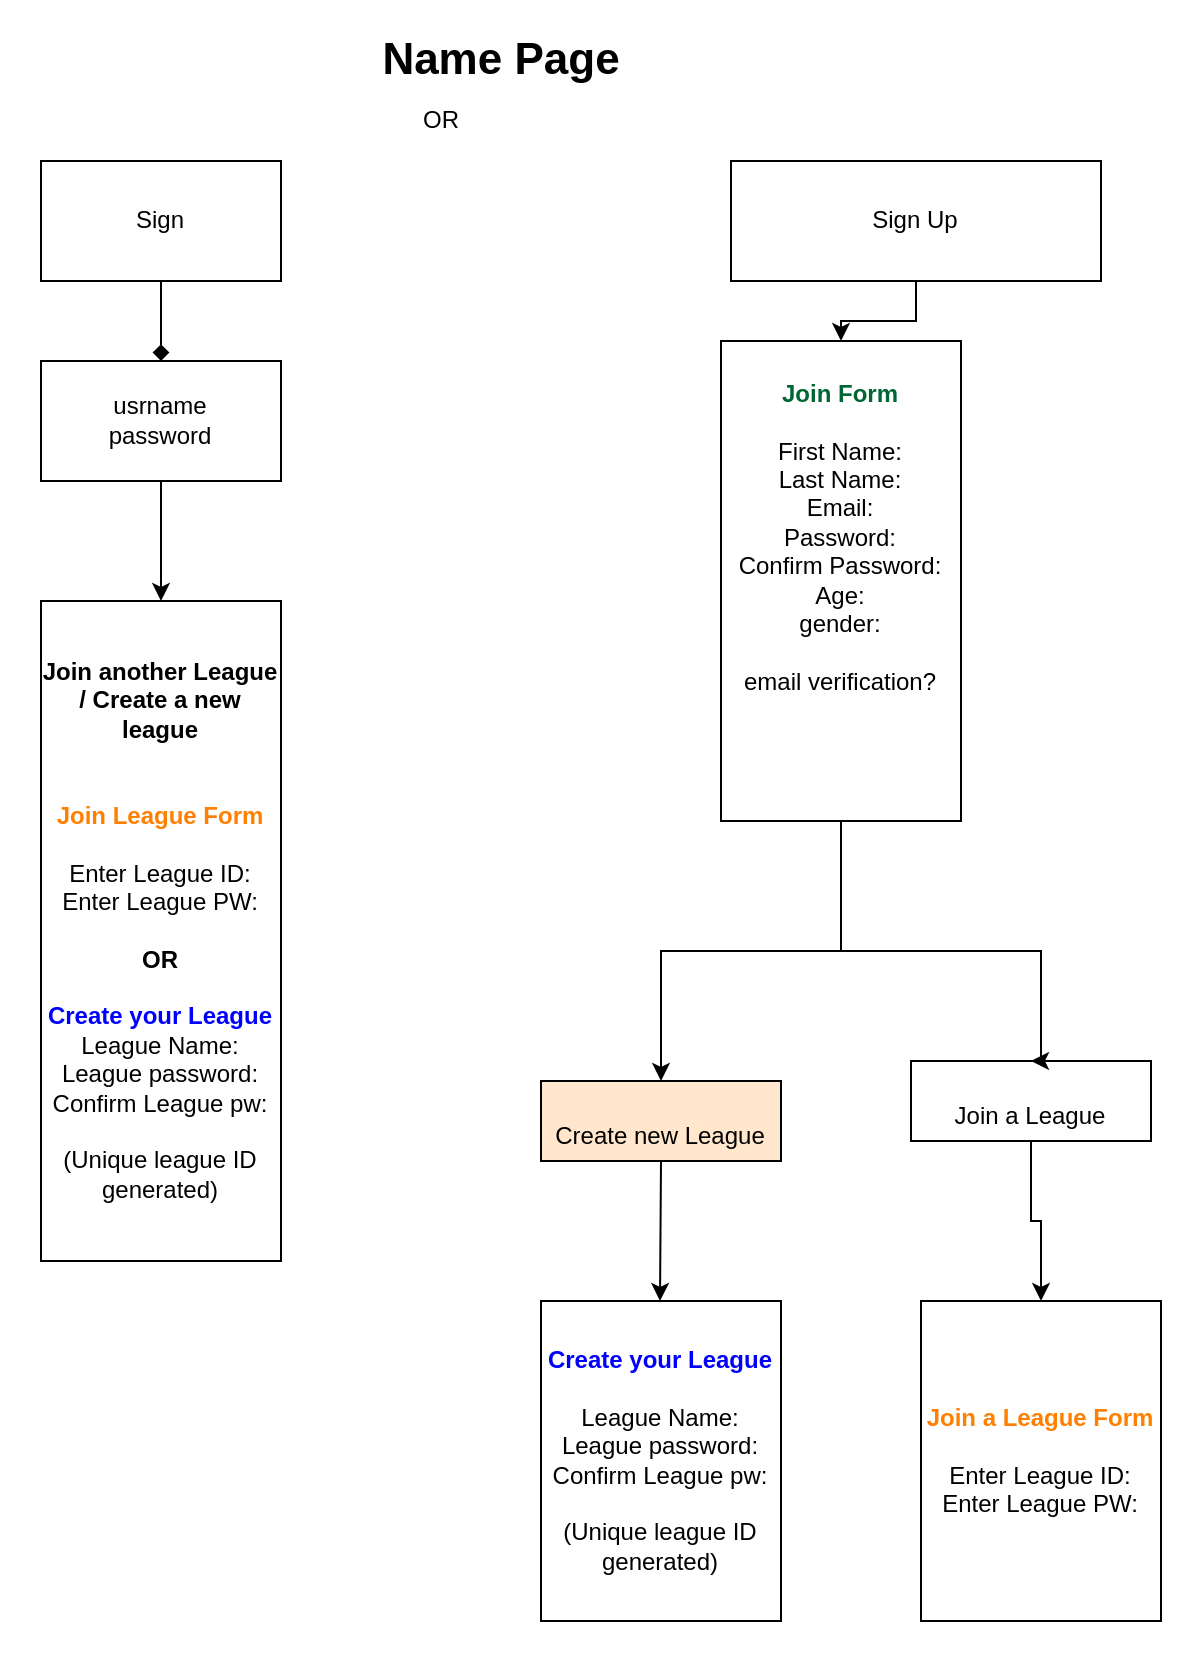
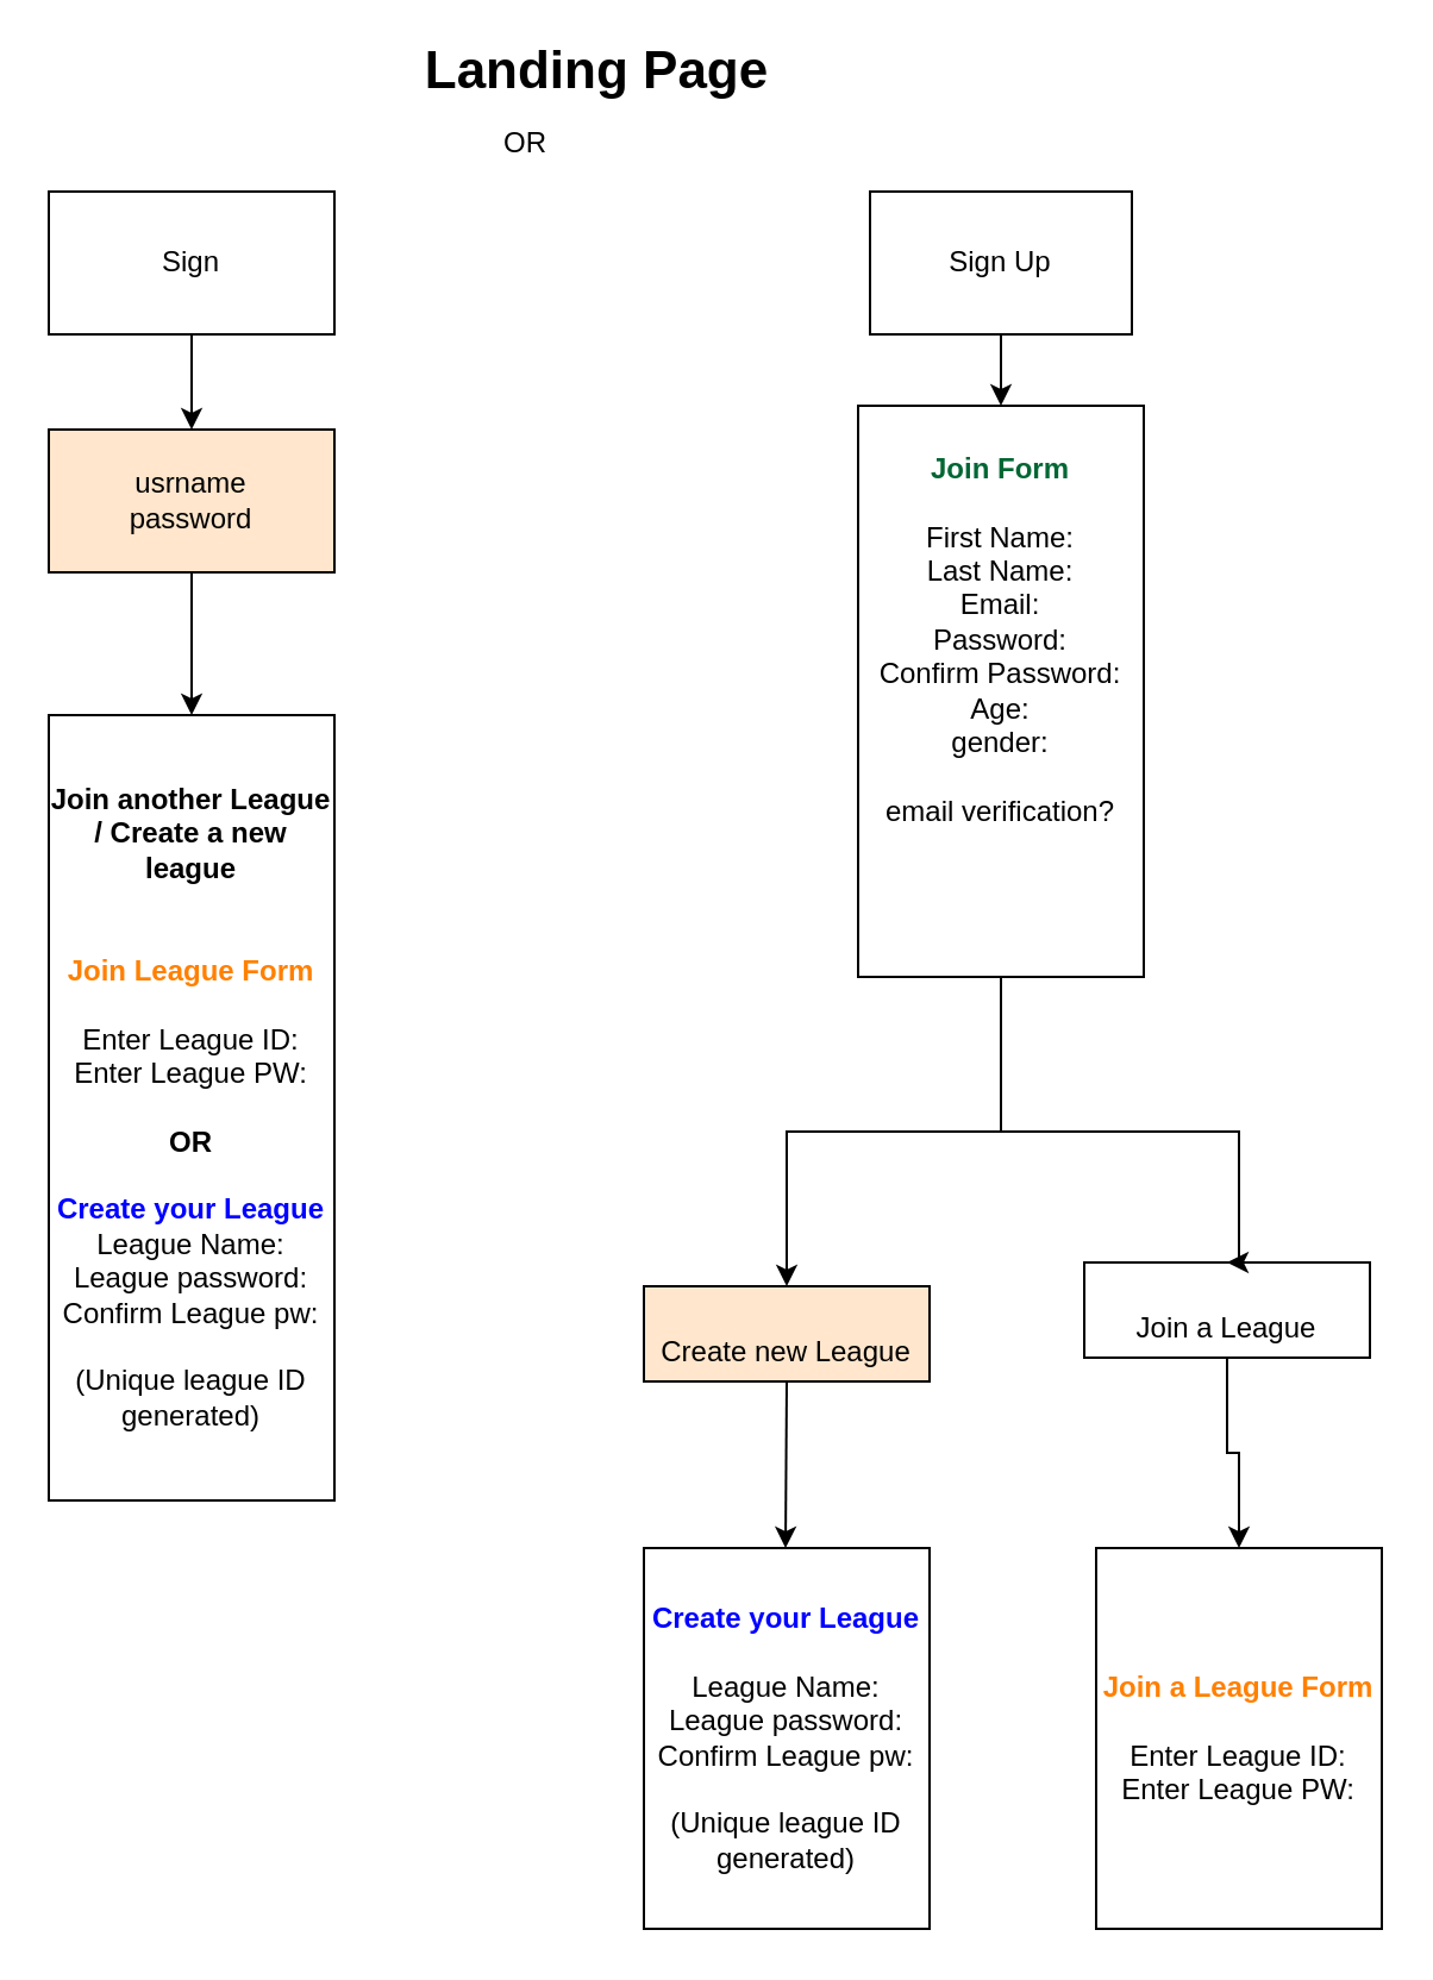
- <mxCell id="13" value="&lt;b&gt;&lt;font style=&quot;font-size: 22px&quot;&gt;Name Page&lt;/font&gt;&lt;/b&gt;" style="text;html=1;align=center;verticalAlign=middle;resizable=0;points=[];autosize=1;" vertex="1" parent="1"><mxGeometry x="170" y="20" width="160" height="20" as="geometry" /></mxCell>
+ <mxCell id="13" value="&lt;b&gt;&lt;font style=&quot;font-size: 22px&quot;&gt;Landing Page&lt;/font&gt;&lt;/b&gt;" style="text;html=1;align=center;verticalAlign=middle;resizable=0;points=[];autosize=1;" vertex="1" parent="1"><mxGeometry x="170" y="20" width="160" height="20" as="geometry" /></mxCell>
- <mxCell id="5" value="Sign Up" style="whiteSpace=wrap;html=1;" vertex="1" parent="1"><mxGeometry x="365" y="80" width="185" height="60" as="geometry" /></mxCell>
+ <mxCell id="5" value="Sign Up" style="whiteSpace=wrap;html=1;" vertex="1" parent="1"><mxGeometry x="365" y="80" width="110" height="60" as="geometry" /></mxCell>
- <mxCell id="2" style="edgeStyle=orthogonalEdgeStyle;rounded=0;orthogonalLoop=1;jettySize=auto;html=1;endArrow=diamond;" edge="1" parent="1" source="3" target="10"><mxGeometry relative="1" as="geometry" /></mxCell>
+ <mxCell id="2" style="edgeStyle=orthogonalEdgeStyle;rounded=0;orthogonalLoop=1;jettySize=auto;html=1;" edge="1" parent="1" source="3" target="10"><mxGeometry relative="1" as="geometry" /></mxCell>
- <mxCell id="10" value="usrname&lt;br&gt;password" style="whiteSpace=wrap;html=1;" vertex="1" parent="1"><mxGeometry x="20" y="180" width="120" height="60" as="geometry" /></mxCell>
+ <mxCell id="10" value="usrname&lt;br&gt;password" style="whiteSpace=wrap;html=1;fillColor=#ffe6cc;" vertex="1" parent="1"><mxGeometry x="20" y="180" width="120" height="60" as="geometry" /></mxCell>
